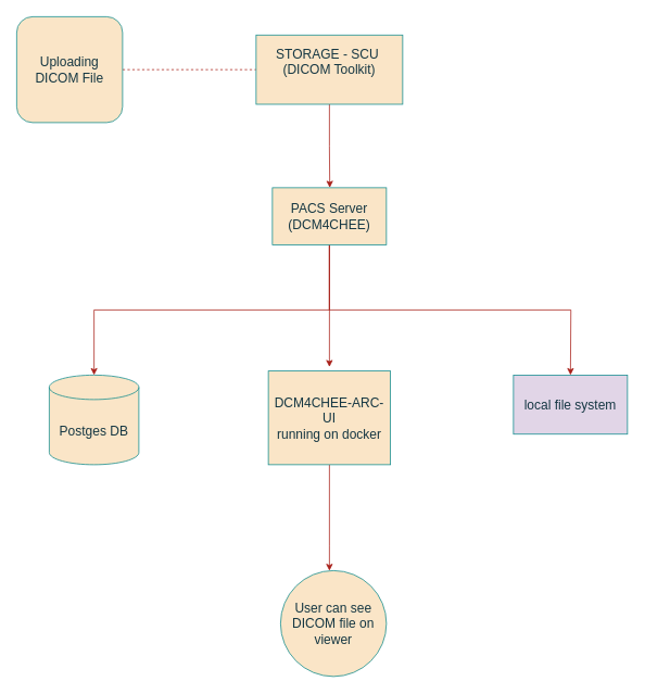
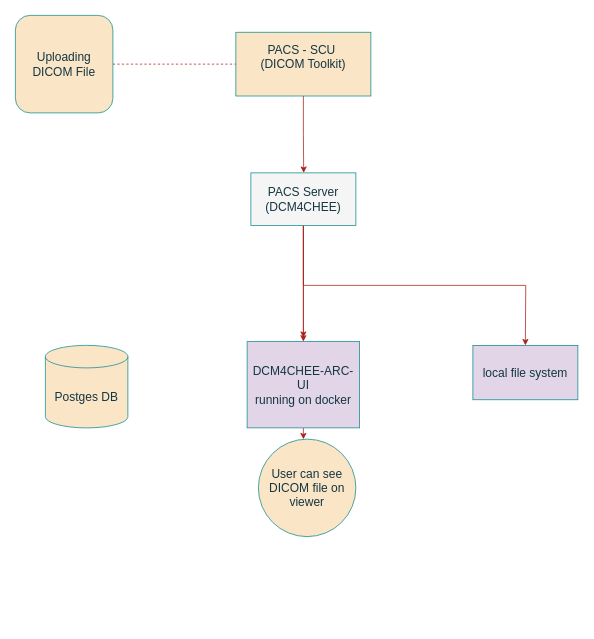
- <mxCell id="5" value="&lt;span style=&quot;&quot;&gt;STORAGE - SCU&amp;nbsp;&lt;br&gt;(DICOM Toolkit)&lt;br style=&quot;font-size: 16px;&quot;&gt;&lt;br&gt;&lt;/span&gt;" style="rounded=0;whiteSpace=wrap;html=1;fontSize=16;labelBackgroundColor=none;labelBorderColor=none;spacing=2;fillColor=#FAE5C7;strokeColor=#0F8B8D;fontColor=#143642;" vertex="1" parent="1"><mxGeometry x="314" y="42.5" width="180" height="85" as="geometry" /></mxCell>
+ <mxCell id="5" value="&lt;span style=&quot;&quot;&gt;PACS - SCU&amp;nbsp;&lt;br&gt;(DICOM Toolkit)&lt;br style=&quot;font-size: 16px;&quot;&gt;&lt;br&gt;&lt;/span&gt;" style="rounded=0;whiteSpace=wrap;html=1;fontSize=16;labelBackgroundColor=none;labelBorderColor=none;spacing=2;fillColor=#FAE5C7;strokeColor=#0F8B8D;fontColor=#143642;" vertex="1" parent="1"><mxGeometry x="314" y="42.5" width="180" height="85" as="geometry" /></mxCell>
- <mxCell id="15" value="PACS Server&lt;br&gt;(DCM4CHEE)" style="rounded=0;whiteSpace=wrap;html=1;strokeColor=#0F8B8D;fontColor=#143642;fillColor=#FAE5C7;fontSize=16;" vertex="1" parent="1"><mxGeometry x="334" y="230" width="140" height="70" as="geometry" /></mxCell>
+ <mxCell id="15" value="PACS Server&lt;br&gt;(DCM4CHEE)" style="rounded=0;whiteSpace=wrap;html=1;strokeColor=#0F8B8D;fontColor=#143642;fillColor=#f5f5f5;fontSize=16;" vertex="1" parent="1"><mxGeometry x="334" y="230" width="140" height="70" as="geometry" /></mxCell>
- <mxCell id="12" style="edgeStyle=orthogonalEdgeStyle;rounded=0;orthogonalLoop=1;jettySize=auto;html=1;exitX=0.5;exitY=1;exitDx=0;exitDy=0;entryX=0.5;entryY=0;entryDx=0;entryDy=0;entryPerimeter=0;strokeColor=#A8201A;fontColor=#143642;fillColor=#FAE5C7;" edge="1" parent="1" source="15" target="6"><mxGeometry relative="1" as="geometry" /></mxCell>
+ <mxCell id="12" style="edgeStyle=orthogonalEdgeStyle;rounded=0;orthogonalLoop=1;jettySize=auto;html=1;exitX=0.5;exitY=1;exitDx=0;exitDy=0;strokeColor=#A8201A;fontColor=#143642;fillColor=#FAE5C7;" edge="1" parent="1" source="15" target="8"><mxGeometry relative="1" as="geometry" /></mxCell>
- <mxCell id="8" value="&lt;font style=&quot;font-size: 16px;&quot;&gt;DCM4CHEE-ARC-UI&lt;br&gt;running on docker&lt;/font&gt;" style="rounded=0;whiteSpace=wrap;html=1;fontSize=16;labelBackgroundColor=none;fillColor=#FAE5C7;strokeColor=#0F8B8D;fontColor=#143642;" vertex="1" parent="1"><mxGeometry x="329" y="455" width="150" height="115" as="geometry" /></mxCell>
+ <mxCell id="8" value="&lt;font style=&quot;font-size: 16px;&quot;&gt;DCM4CHEE-ARC-UI&lt;br&gt;running on docker&lt;/font&gt;" style="rounded=0;whiteSpace=wrap;html=1;fontSize=16;labelBackgroundColor=none;fillColor=#e1d5e7;strokeColor=#0F8B8D;fontColor=#143642;" vertex="1" parent="1"><mxGeometry x="329" y="455" width="150" height="115" as="geometry" /></mxCell>
- <mxCell id="9" value="User can see DICOM file on viewer" style="ellipse;whiteSpace=wrap;html=1;aspect=fixed;fontSize=16;labelBackgroundColor=none;fillColor=#FAE5C7;strokeColor=#0F8B8D;fontColor=#143642;" vertex="1" parent="1"><mxGeometry x="344" y="700" width="130" height="130" as="geometry" /></mxCell>
+ <mxCell id="9" value="User can see DICOM file on viewer" style="ellipse;whiteSpace=wrap;html=1;aspect=fixed;fontSize=16;labelBackgroundColor=none;fillColor=#FAE5C7;strokeColor=#0F8B8D;fontColor=#143642;" vertex="1" parent="1"><mxGeometry x="344" y="585" width="130" height="130" as="geometry" /></mxCell>
